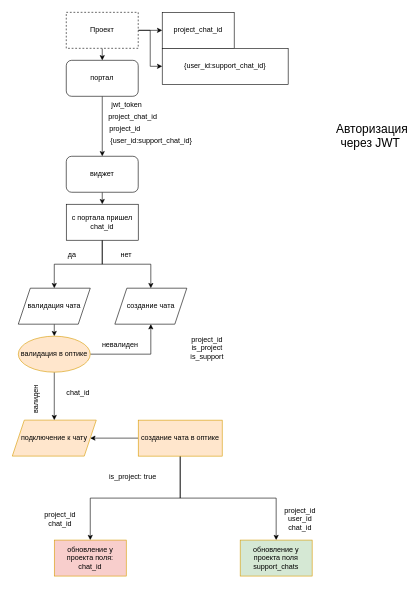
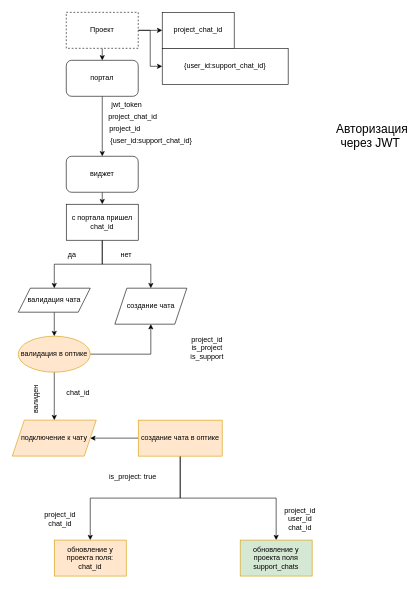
- <mxCell id="15" value="валидация чата" style="shape=parallelogram;perimeter=parallelogramPerimeter;whiteSpace=wrap;html=1;fixedSize=1;" vertex="1" parent="1"><mxGeometry x="30" y="480" width="120" height="60" as="geometry" /></mxCell>
+ <mxCell id="15" value="валидация чата" style="shape=parallelogram;perimeter=parallelogramPerimeter;whiteSpace=wrap;html=1;fixedSize=1;" vertex="1" parent="1"><mxGeometry x="30" y="480" width="120" height="40" as="geometry" /></mxCell>
- <mxCell id="34" value="невалиден" style="text;html=1;align=center;verticalAlign=middle;whiteSpace=wrap;rounded=0;" vertex="1" parent="1"><mxGeometry x="170" y="560" width="60" height="30" as="geometry" /></mxCell>
- <mxCell id="27" value="обновление у проекта поля: chat_id" style="rounded=0;whiteSpace=wrap;html=1;fillColor=#f8cecc;strokeColor=#d79b00;" vertex="1" parent="1"><mxGeometry x="90" y="900" width="120" height="60" as="geometry" /></mxCell>
+ <mxCell id="27" value="обновление у проекта поля: chat_id" style="rounded=0;whiteSpace=wrap;html=1;fillColor=#ffe6cc;strokeColor=#d79b00;" vertex="1" parent="1"><mxGeometry x="90" y="900" width="120" height="60" as="geometry" /></mxCell>
